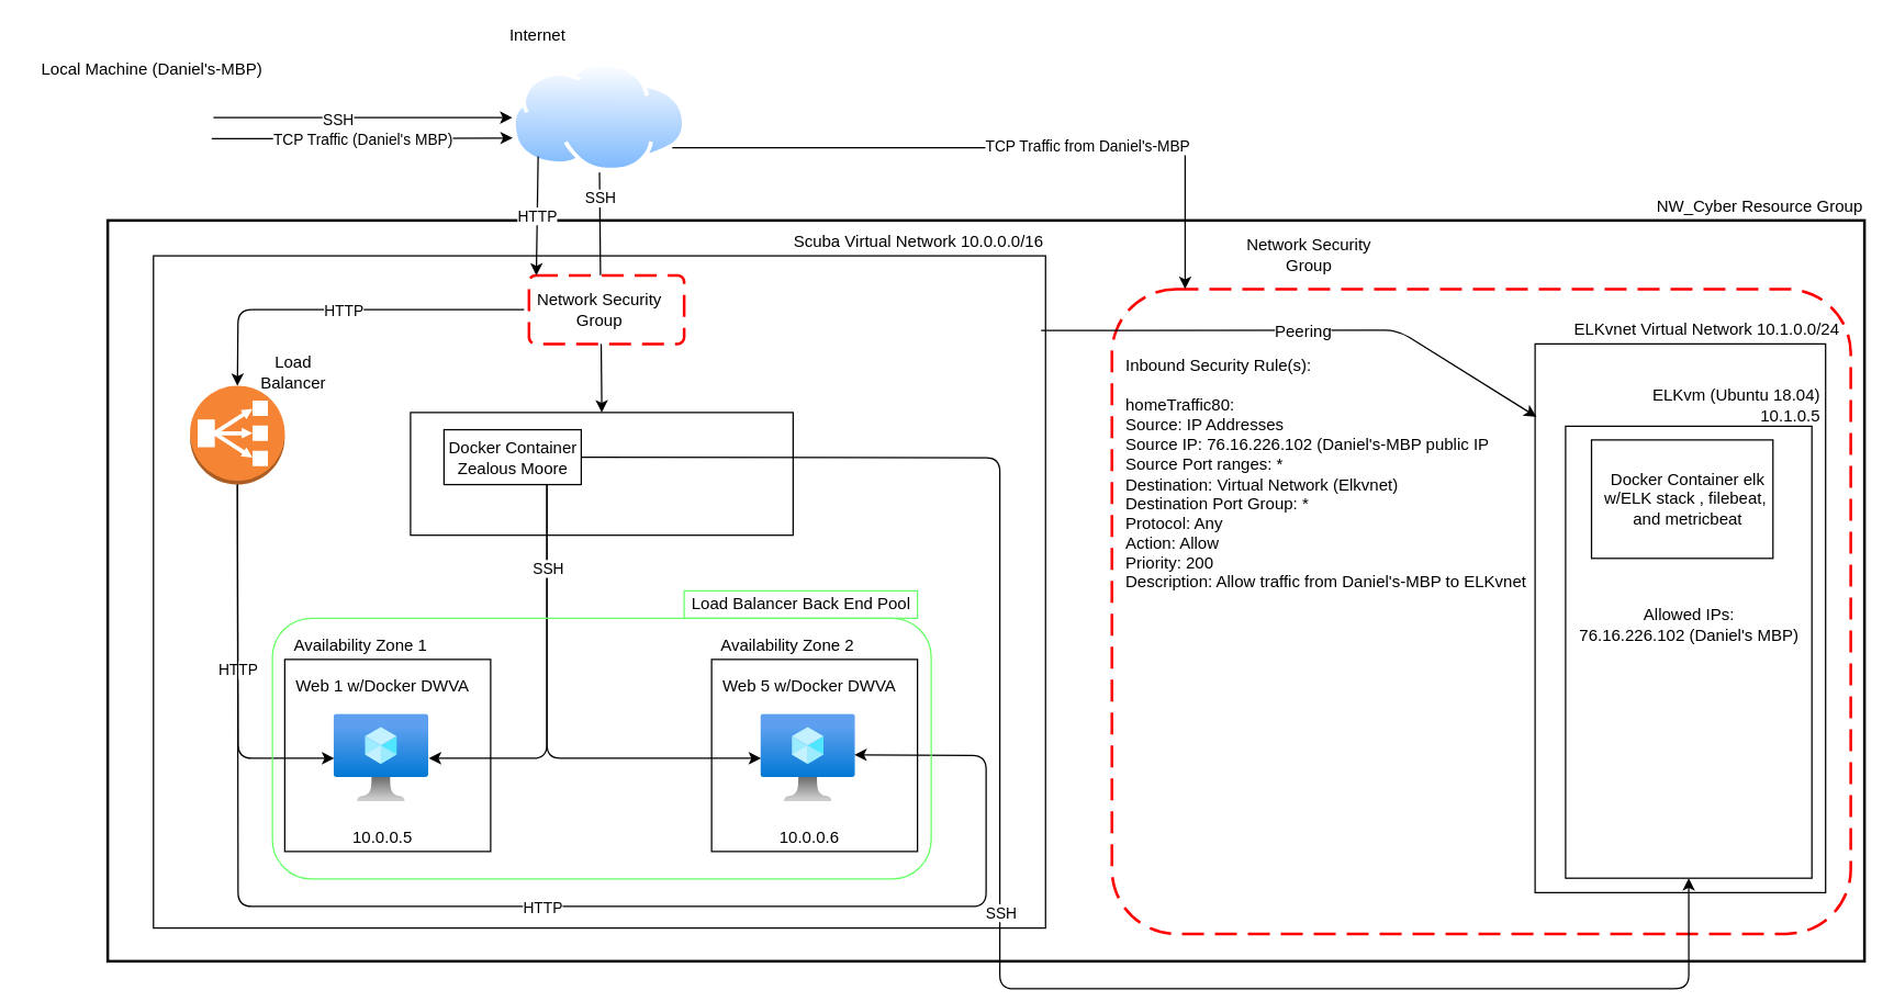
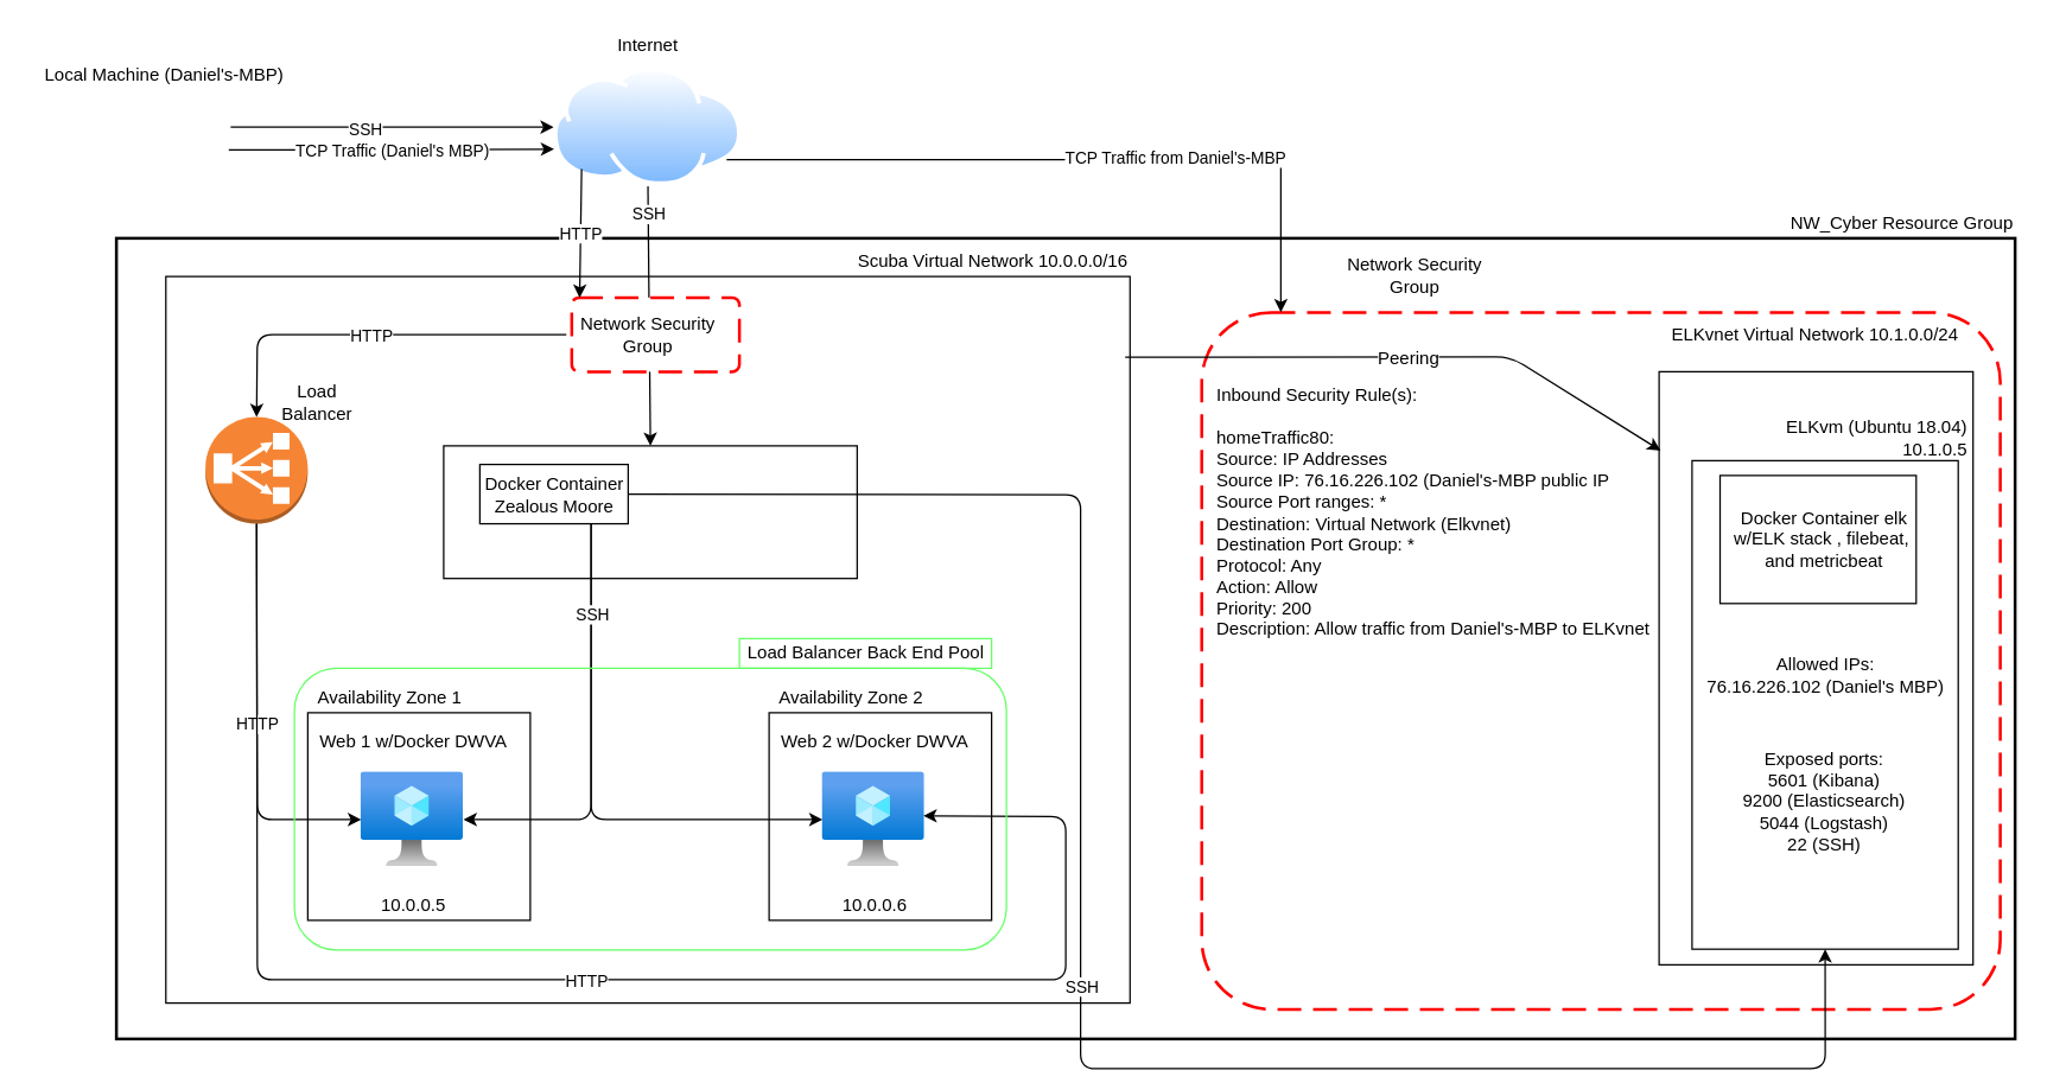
- <mxCell id="60" value="Internet" style="text;html=1;align=center;verticalAlign=middle;resizable=0;points=[];autosize=1;" parent="1" vertex="1"><mxGeometry x="361.32" y="15" width="60" height="20" as="geometry" /></mxCell>
+ <mxCell id="60" value="Internet" style="text;html=1;align=center;verticalAlign=middle;resizable=0;points=[];autosize=1;" parent="1" vertex="1"><mxGeometry x="406.32" width="60" height="20" as="geometry" y="20" /></mxCell>
- <mxCell id="7" value="ELKvnet Virtual Network 10.1.0.0/24" style="text;html=1;align=right;verticalAlign=middle;resizable=0;points=[];autosize=1;labelBackgroundColor=#FFFFFF;" vertex="1" parent="5"><mxGeometry x="292.778" y="30.0" width="210" height="20" as="geometry" /></mxCell>
+ <mxCell id="7" value="ELKvnet Virtual Network 10.1.0.0/24" style="text;html=1;align=right;verticalAlign=middle;resizable=0;points=[];autosize=1;labelBackgroundColor=#FFFFFF;" vertex="1" parent="5"><mxGeometry x="272.778" y="15" width="210" height="20" as="geometry" /></mxCell>
- <mxCell id="33" value="Web 5 w/Docker DWVA" style="text;html=1;align=center;verticalAlign=middle;resizable=0;points=[];autosize=1;" parent="4" vertex="1"><mxGeometry x="440.5" y="330" width="140" height="20" as="geometry" /></mxCell>
+ <mxCell id="33" value="Web 2 w/Docker DWVA" style="text;html=1;align=center;verticalAlign=middle;resizable=0;points=[];autosize=1;" parent="4" vertex="1"><mxGeometry x="440.5" y="330" width="140" height="20" as="geometry" /></mxCell>
+ <mxCell id="10" value="Exposed ports:&lt;br&gt;5601 (Kibana)&lt;br&gt;9200 (Elasticsearch)&lt;br&gt;5044 (Logstash)&lt;br&gt;22 (SSH)" style="text;html=1;align=center;verticalAlign=middle;resizable=0;points=[];autosize=1;" vertex="1" parent="5"><mxGeometry x="330.556" y="300" width="120" height="80" as="geometry" /></mxCell>
